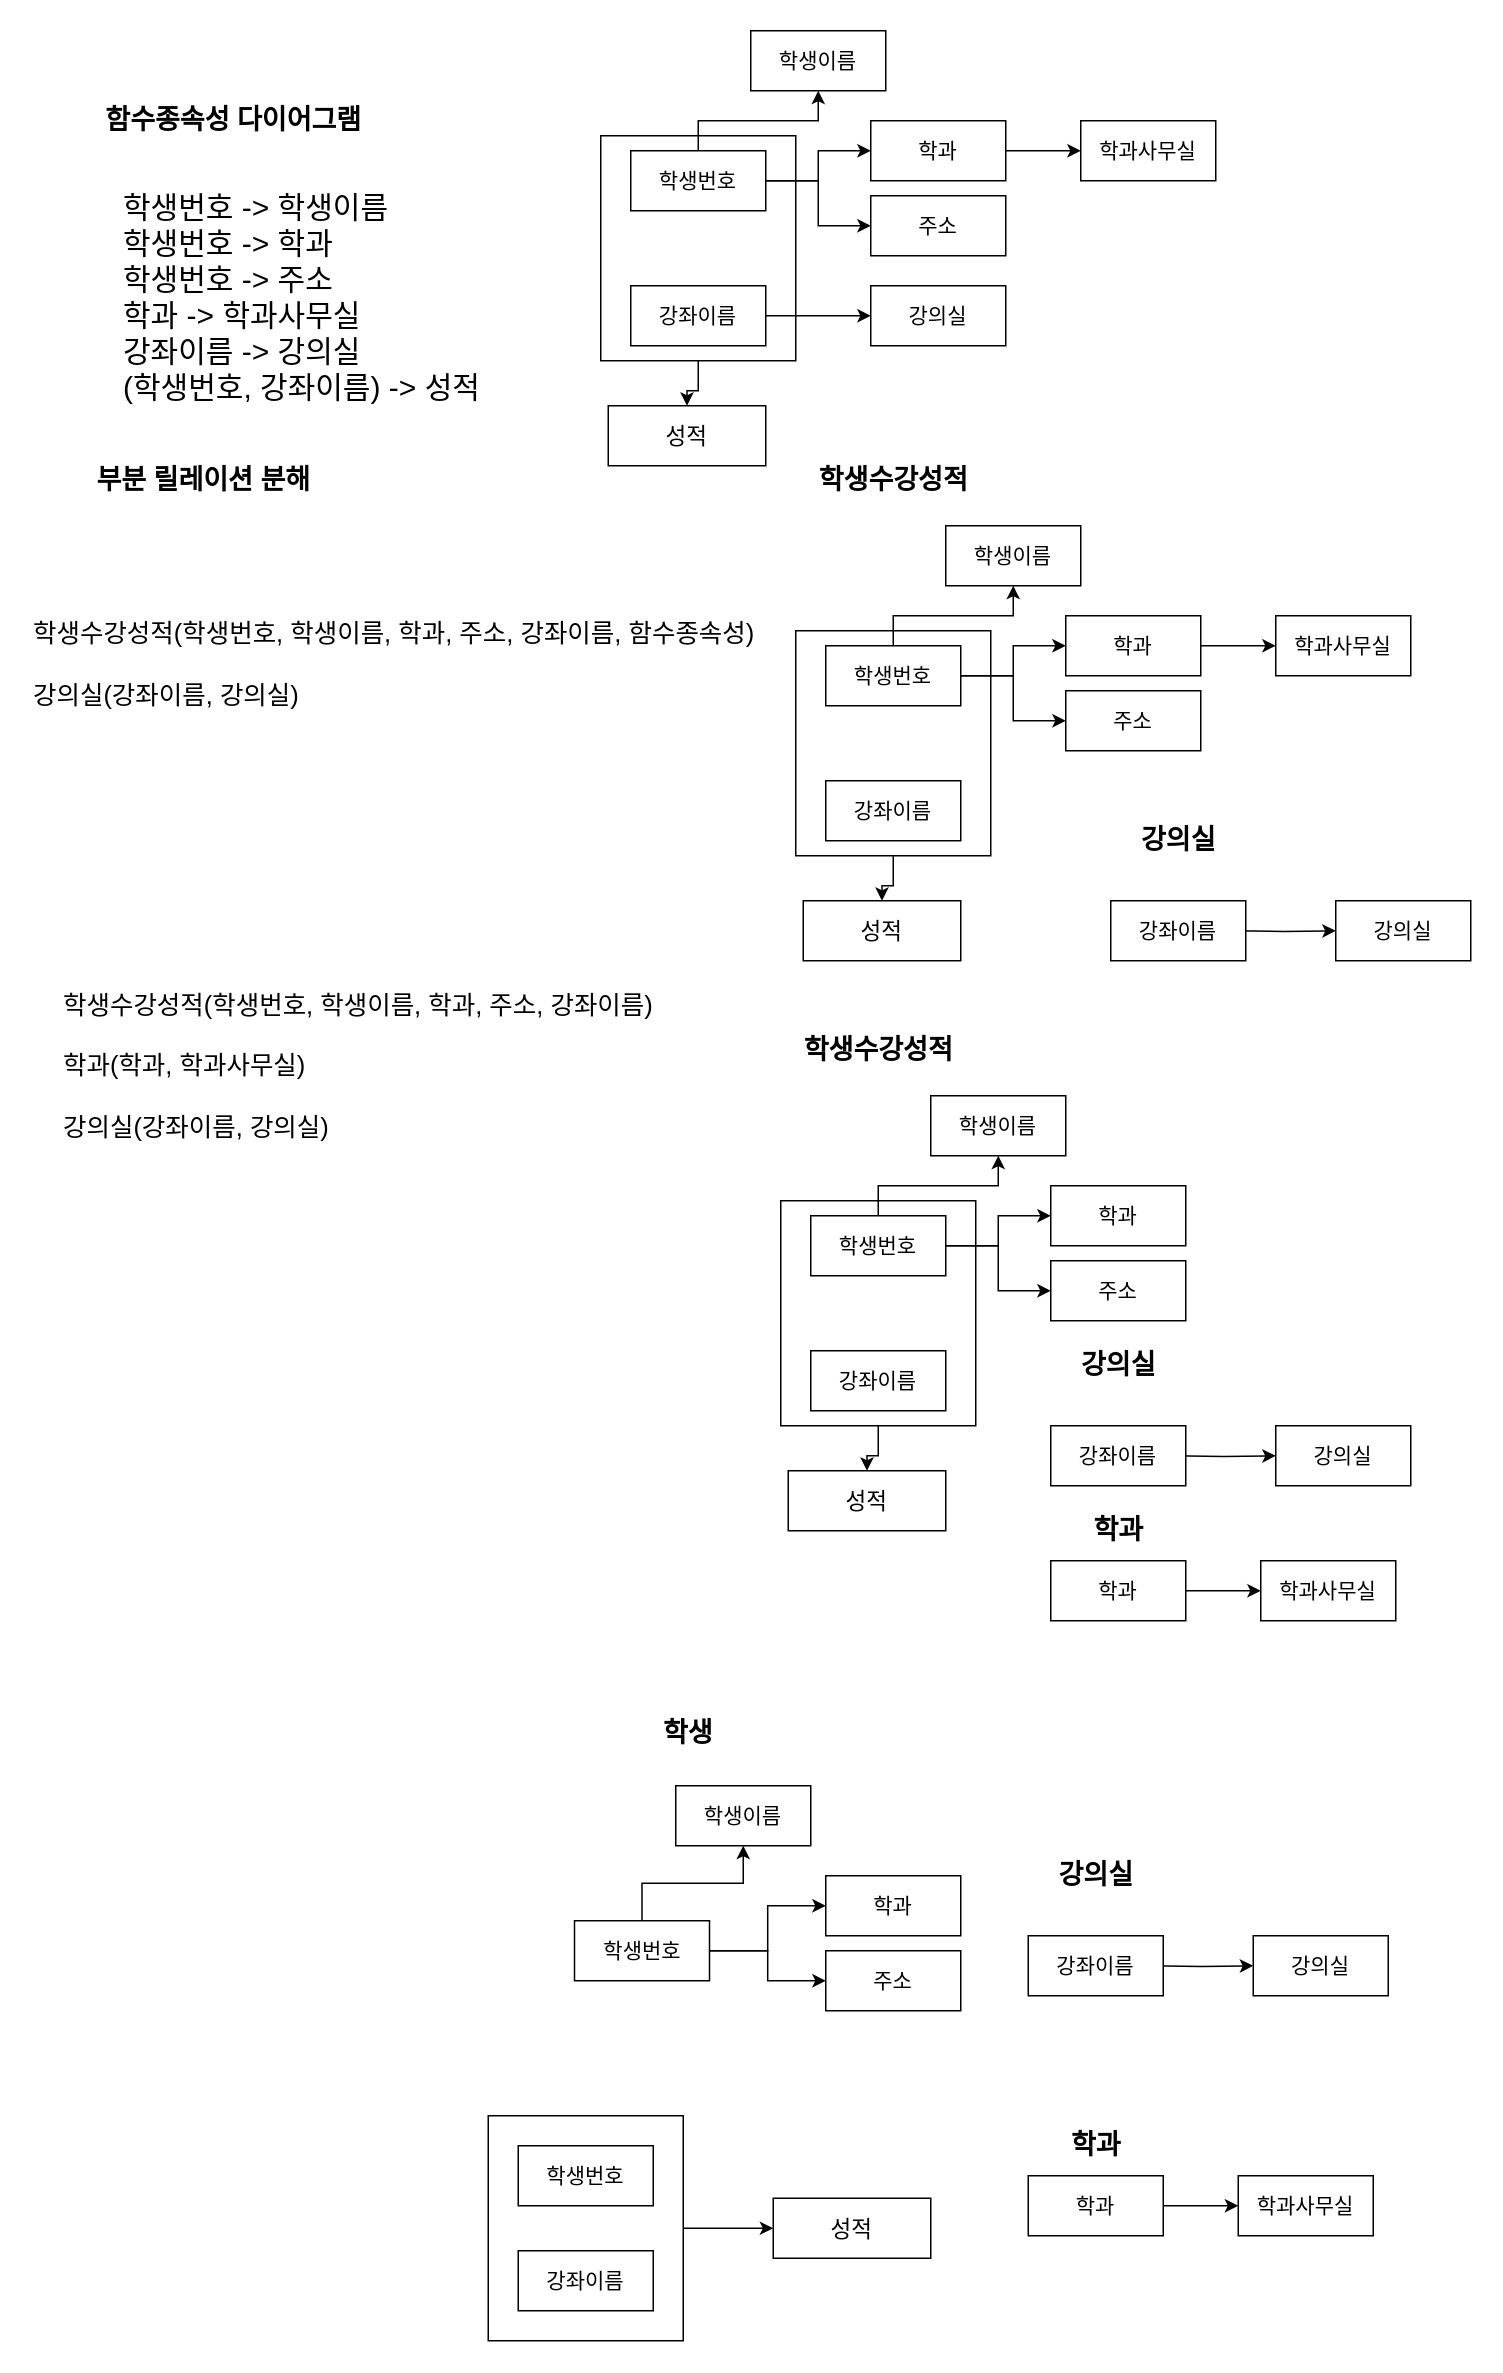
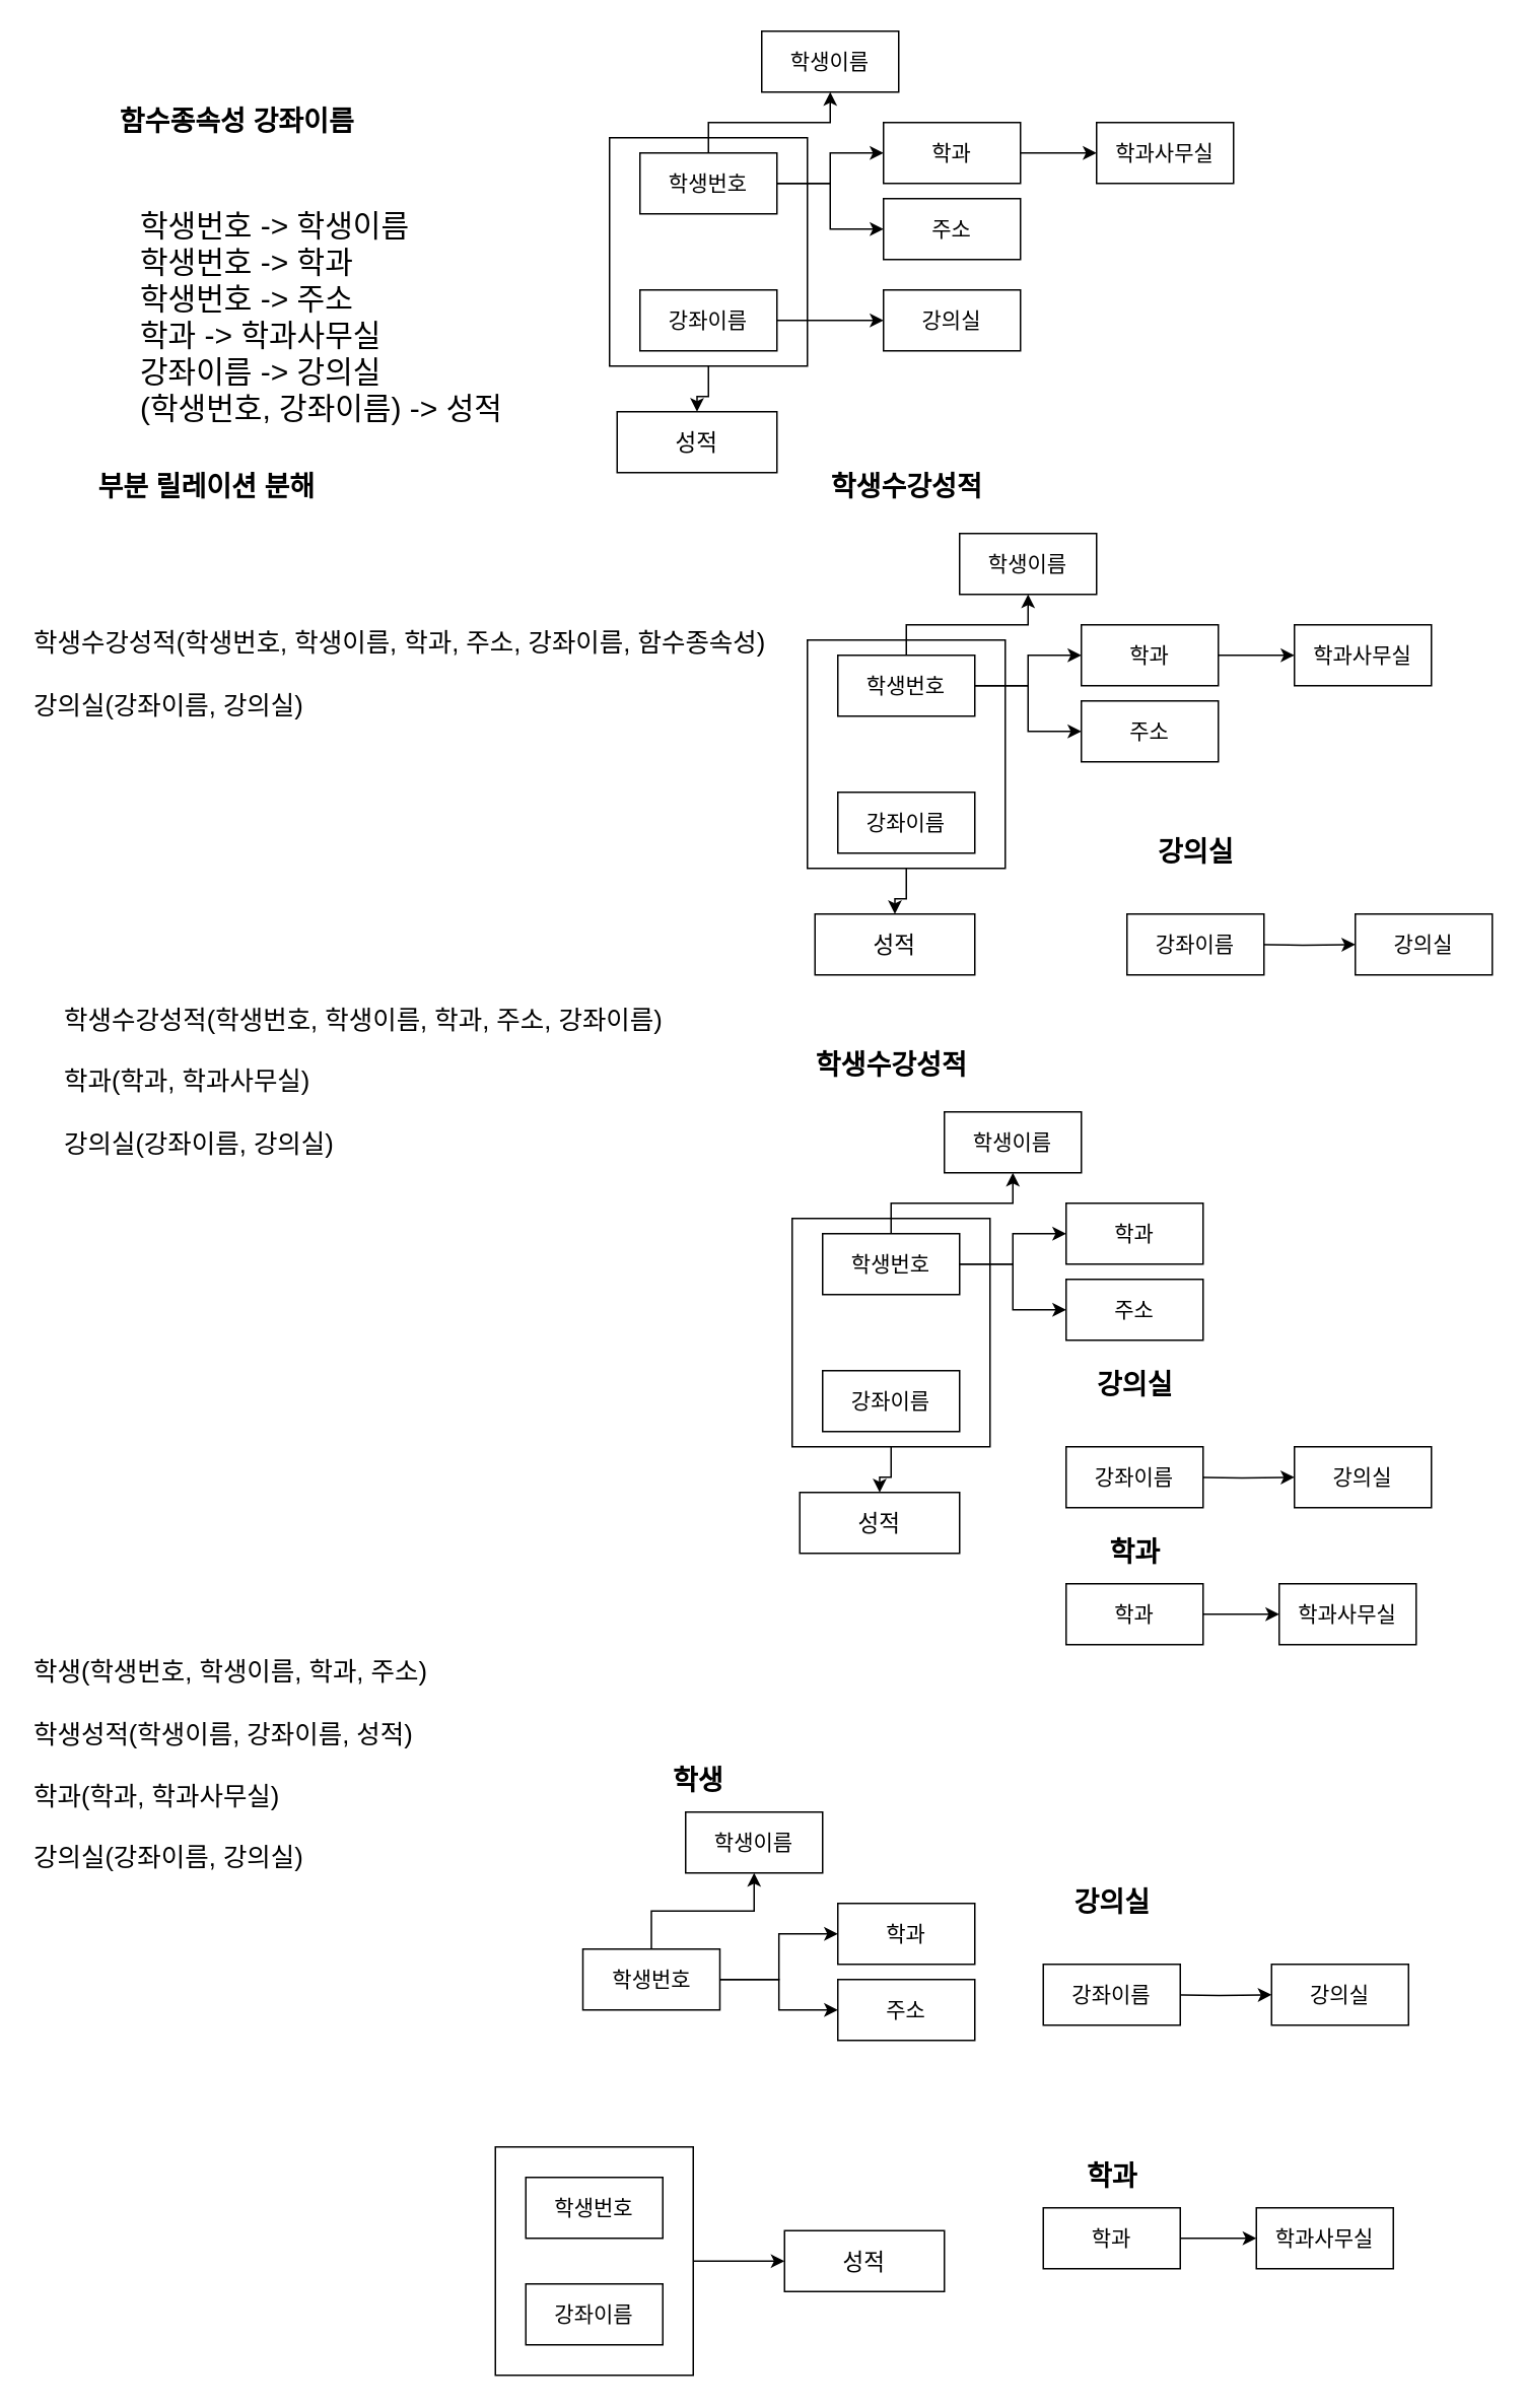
- <mxCell id="3" value="&lt;b&gt;&lt;font style=&quot;font-size: 18px;&quot;&gt;함수종속성 다이어그램&lt;/font&gt;&lt;/b&gt;" style="text;html=1;align=center;verticalAlign=middle;resizable=0;points=[];autosize=1;strokeColor=none;fillColor=none;" parent="1" vertex="1"><mxGeometry x="50" y="60" width="210" height="40" as="geometry" /></mxCell>
+ <mxCell id="3" value="&lt;b&gt;&lt;font style=&quot;font-size: 18px;&quot;&gt;함수종속성 강좌이름&lt;/font&gt;&lt;/b&gt;" style="text;html=1;align=center;verticalAlign=middle;resizable=0;points=[];autosize=1;strokeColor=none;fillColor=none;" parent="1" vertex="1"><mxGeometry x="50" y="60" width="210" height="40" as="geometry" /></mxCell>
- <mxCell id="2" value="&lt;span style=&quot;font-size: 20px;&quot;&gt;학생번호 -&amp;gt; 학생이름&lt;/span&gt;&lt;div&gt;&lt;span style=&quot;font-size: 20px;&quot;&gt;학생번호 -&amp;gt; 학과&lt;/span&gt;&lt;/div&gt;&lt;div&gt;&lt;span style=&quot;font-size: 20px;&quot;&gt;학생번호 -&amp;gt; 주소&lt;/span&gt;&lt;/div&gt;&lt;div&gt;&lt;span style=&quot;font-size: 20px;&quot;&gt;학과 -&amp;gt; 학과사무실&lt;/span&gt;&lt;/div&gt;&lt;div&gt;&lt;span style=&quot;font-size: 20px;&quot;&gt;강좌이름 -&amp;gt; 강의실&lt;/span&gt;&lt;/div&gt;&lt;div&gt;&lt;span style=&quot;font-size: 20px;&quot;&gt;(학생번호, 강좌이름) -&amp;gt; 성적&lt;/span&gt;&lt;/div&gt;" style="text;html=1;align=left;verticalAlign=middle;resizable=0;points=[];autosize=1;strokeColor=none;fillColor=none;" parent="1" vertex="1"><mxGeometry x="80" y="117" width="280" height="160" as="geometry" /></mxCell>
+ <mxCell id="2" value="&lt;span style=&quot;font-size: 20px;&quot;&gt;학생번호 -&amp;gt; 학생이름&lt;/span&gt;&lt;div&gt;&lt;span style=&quot;font-size: 20px;&quot;&gt;학생번호 -&amp;gt; 학과&lt;/span&gt;&lt;/div&gt;&lt;div&gt;&lt;span style=&quot;font-size: 20px;&quot;&gt;학생번호 -&amp;gt; 주소&lt;/span&gt;&lt;/div&gt;&lt;div&gt;&lt;span style=&quot;font-size: 20px;&quot;&gt;학과 -&amp;gt; 학과사무실&lt;/span&gt;&lt;/div&gt;&lt;div&gt;&lt;span style=&quot;font-size: 20px;&quot;&gt;강좌이름 -&amp;gt; 강의실&lt;/span&gt;&lt;/div&gt;&lt;div&gt;&lt;span style=&quot;font-size: 20px;&quot;&gt;(학생번호, 강좌이름) -&amp;gt; 성적&lt;/span&gt;&lt;/div&gt;" style="text;html=1;align=left;verticalAlign=middle;resizable=0;points=[];autosize=1;strokeColor=none;fillColor=none;" parent="1" vertex="1"><mxGeometry x="90" y="127" width="280" height="160" as="geometry" /></mxCell>
- <mxCell id="76" value="&lt;b style=&quot;font-size: 18px;&quot;&gt;학생&lt;/b&gt;" style="text;html=1;align=center;verticalAlign=middle;resizable=0;points=[];autosize=1;strokeColor=none;fillColor=none;fontSize=18;" parent="1" vertex="1"><mxGeometry x="427.5" y="1135" width="60" height="40" as="geometry" /></mxCell>
+ <mxCell id="76" value="&lt;b style=&quot;font-size: 18px;&quot;&gt;학생&lt;/b&gt;" style="text;html=1;align=center;verticalAlign=middle;resizable=0;points=[];autosize=1;strokeColor=none;fillColor=none;fontSize=18;" parent="1" vertex="1"><mxGeometry x="427.5" y="1150" width="60" height="40" as="geometry" /></mxCell>
+ <mxCell id="61" value="학생(학생번호, 학생이름, 학과, 주소)&lt;div&gt;&lt;br&gt;&lt;/div&gt;&lt;div&gt;학생성적(&lt;span style=&quot;background-color: initial;&quot;&gt;학생이름, 강좌이름, 성적)&lt;/span&gt;&lt;/div&gt;&lt;div&gt;&lt;span style=&quot;background-color: initial;&quot;&gt;&lt;br&gt;&lt;/span&gt;&lt;/div&gt;&lt;div&gt;학과(학과, 학과사무실)&lt;/div&gt;&lt;div&gt;&lt;br&gt;&lt;/div&gt;&lt;div&gt;강의실(강좌이름, 강의실)&lt;/div&gt;" style="text;html=1;align=left;verticalAlign=middle;resizable=0;points=[];autosize=1;strokeColor=none;fillColor=none;fontSize=17;" parent="1" vertex="1"><mxGeometry x="20" y="1080" width="300" height="160" as="geometry" /></mxCell>
